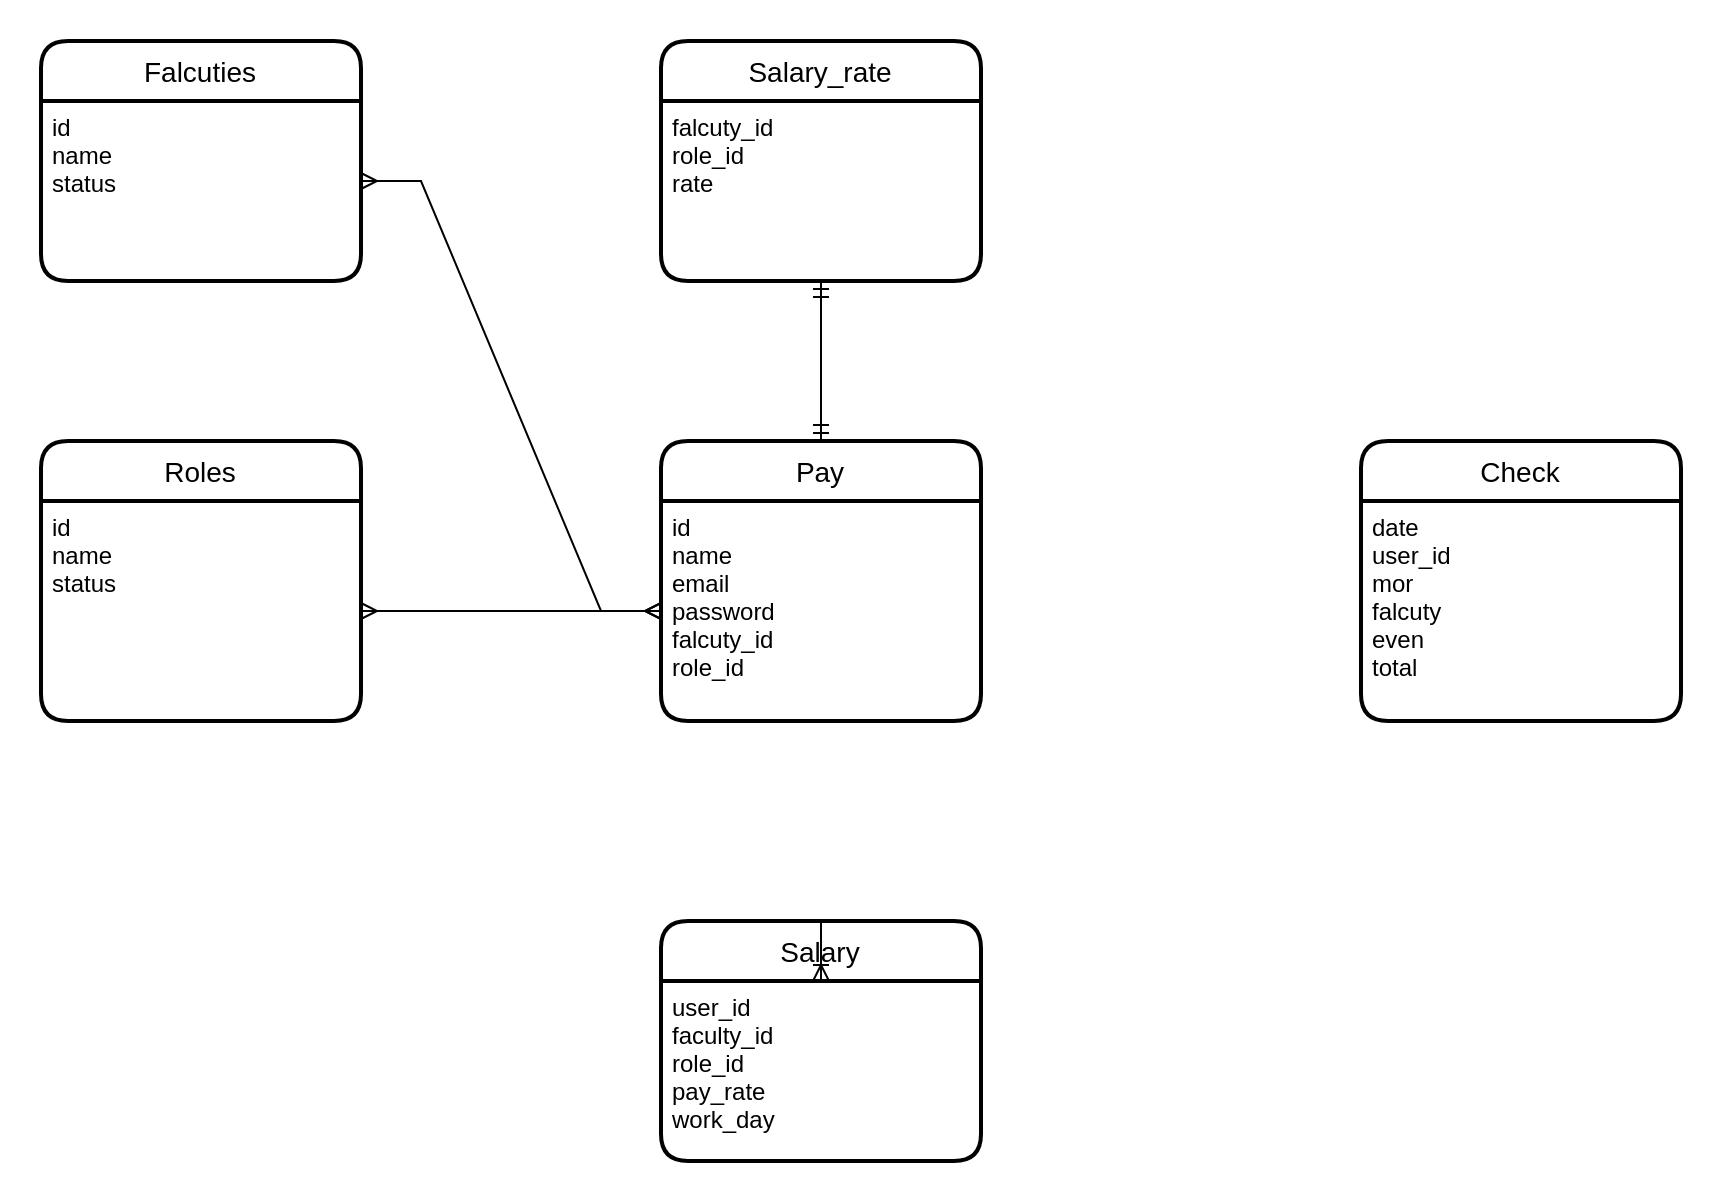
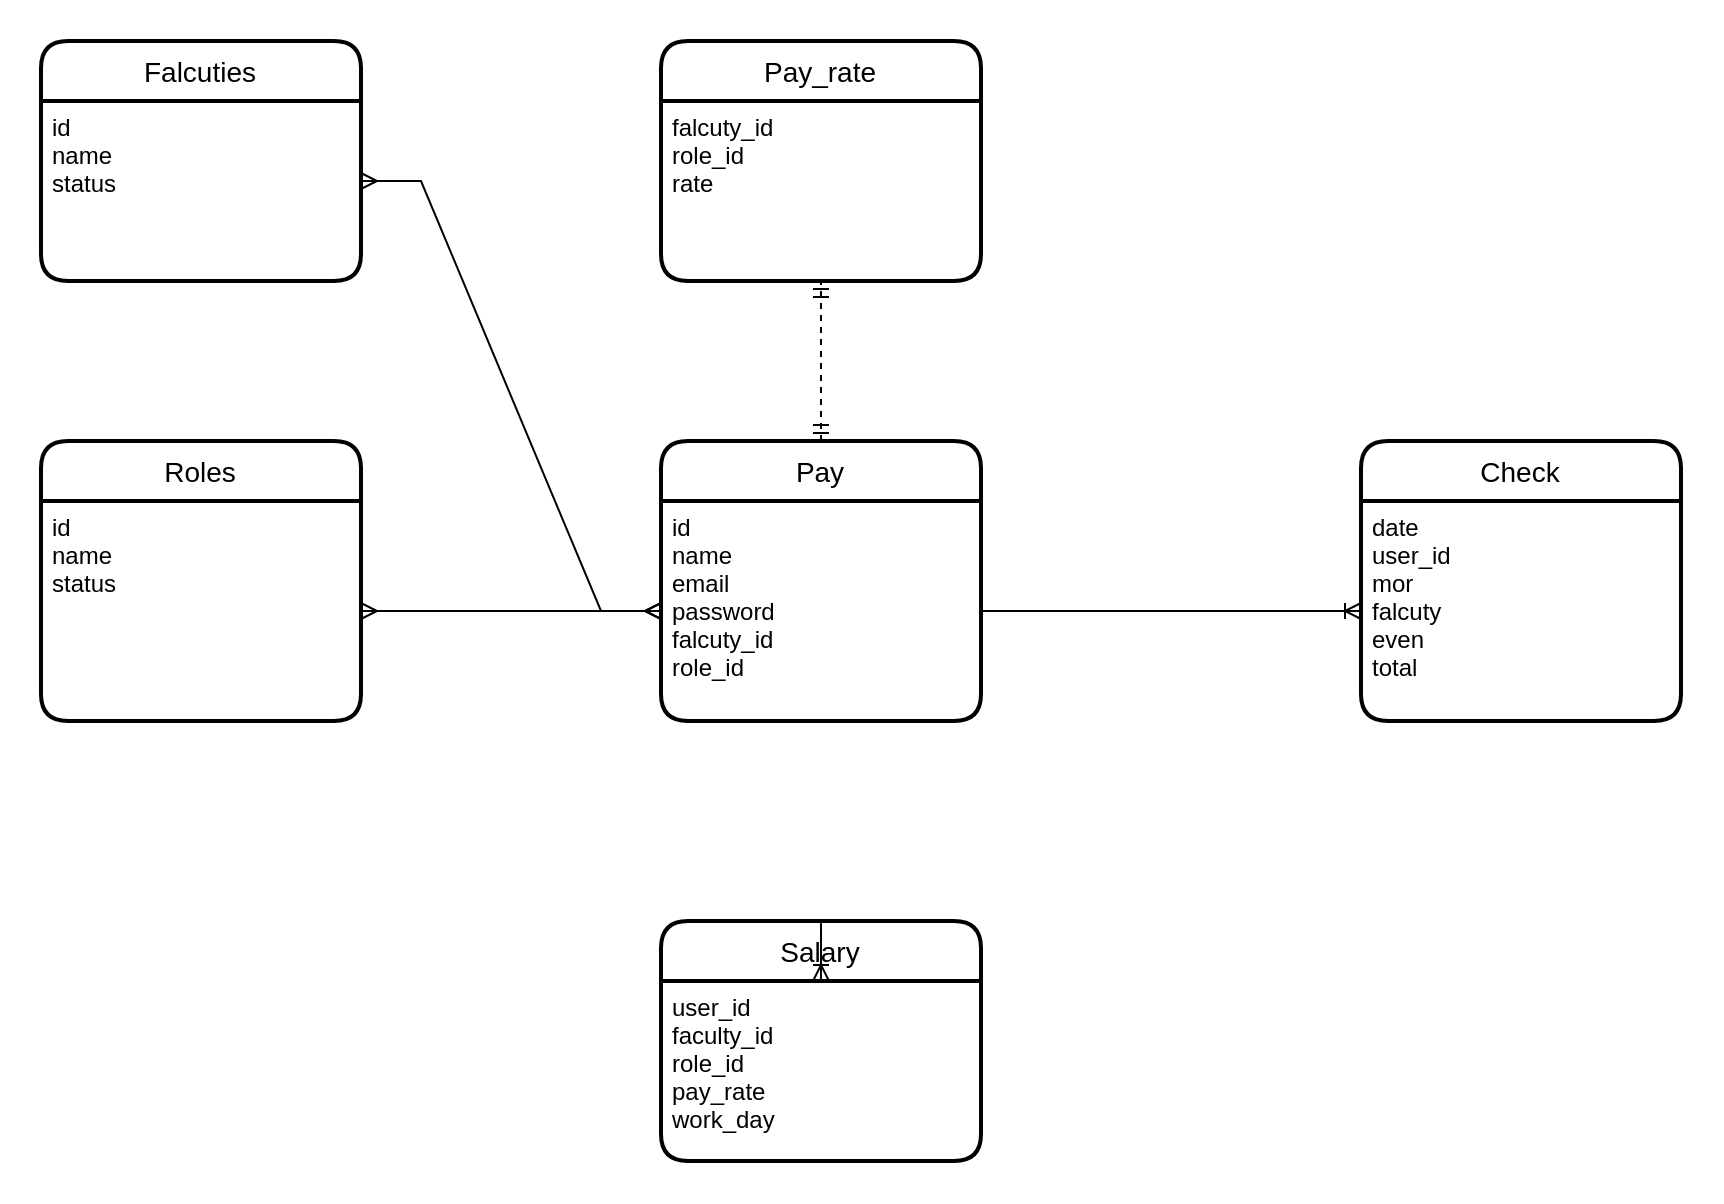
- <mxCell id="10" value="Salary_rate" style="swimlane;childLayout=stackLayout;horizontal=1;startSize=30;horizontalStack=0;rounded=1;fontSize=14;fontStyle=0;strokeWidth=2;resizeParent=0;resizeLast=1;shadow=0;dashed=0;align=center;" parent="1" vertex="1"><mxGeometry x="330" y="20" width="160" height="120" as="geometry" /></mxCell>
+ <mxCell id="10" value="Pay_rate" style="swimlane;childLayout=stackLayout;horizontal=1;startSize=30;horizontalStack=0;rounded=1;fontSize=14;fontStyle=0;strokeWidth=2;resizeParent=0;resizeLast=1;shadow=0;dashed=0;align=center;" parent="1" vertex="1"><mxGeometry x="330" y="20" width="160" height="120" as="geometry" /></mxCell>
- <mxCell id="18" value="" style="fontSize=12;html=1;endArrow=ERmandOne;startArrow=ERmandOne;rounded=0;entryX=0.5;entryY=1;entryDx=0;entryDy=0;exitX=0.5;exitY=0;exitDx=0;exitDy=0;" edge="1" parent="1" source="2" target="11"><mxGeometry width="100" height="100" relative="1" as="geometry"><mxPoint x="520" y="410" as="sourcePoint" /><mxPoint x="620" y="310" as="targetPoint" /></mxGeometry></mxCell>
+ <mxCell id="18" value="" style="fontSize=12;html=1;endArrow=ERmandOne;startArrow=ERmandOne;rounded=0;entryX=0.5;entryY=1;entryDx=0;entryDy=0;exitX=0.5;exitY=0;exitDx=0;exitDy=0;dashed=1;" edge="1" parent="1" source="2" target="11"><mxGeometry width="100" height="100" relative="1" as="geometry"><mxPoint x="520" y="410" as="sourcePoint" /><mxPoint x="620" y="310" as="targetPoint" /></mxGeometry></mxCell>
+ <mxCell id="17" value="" style="fontSize=12;html=1;endArrow=ERoneToMany;rounded=0;exitX=1;exitY=0.5;exitDx=0;exitDy=0;entryX=0;entryY=0.5;entryDx=0;entryDy=0;" edge="1" parent="1" source="3" target="9"><mxGeometry width="100" height="100" relative="1" as="geometry"><mxPoint x="420" y="400" as="sourcePoint" /><mxPoint x="420" y="330" as="targetPoint" /></mxGeometry></mxCell>
